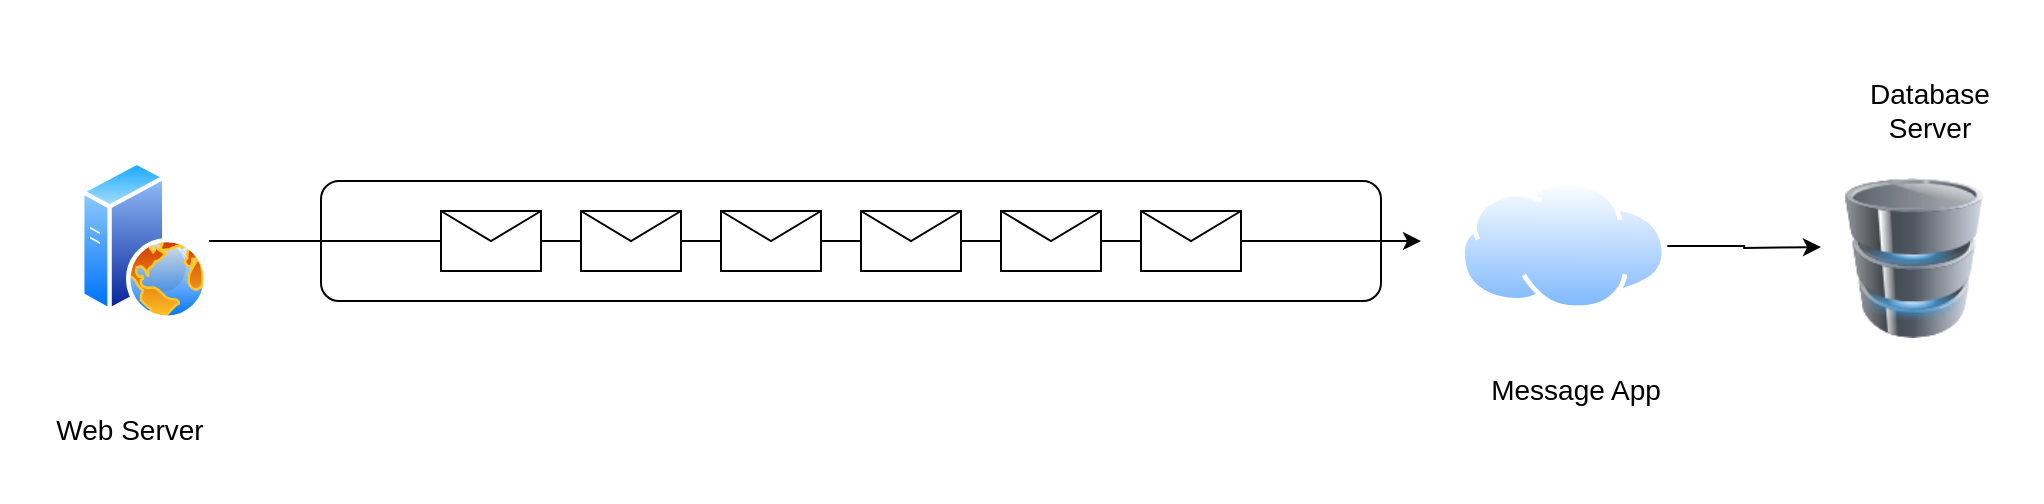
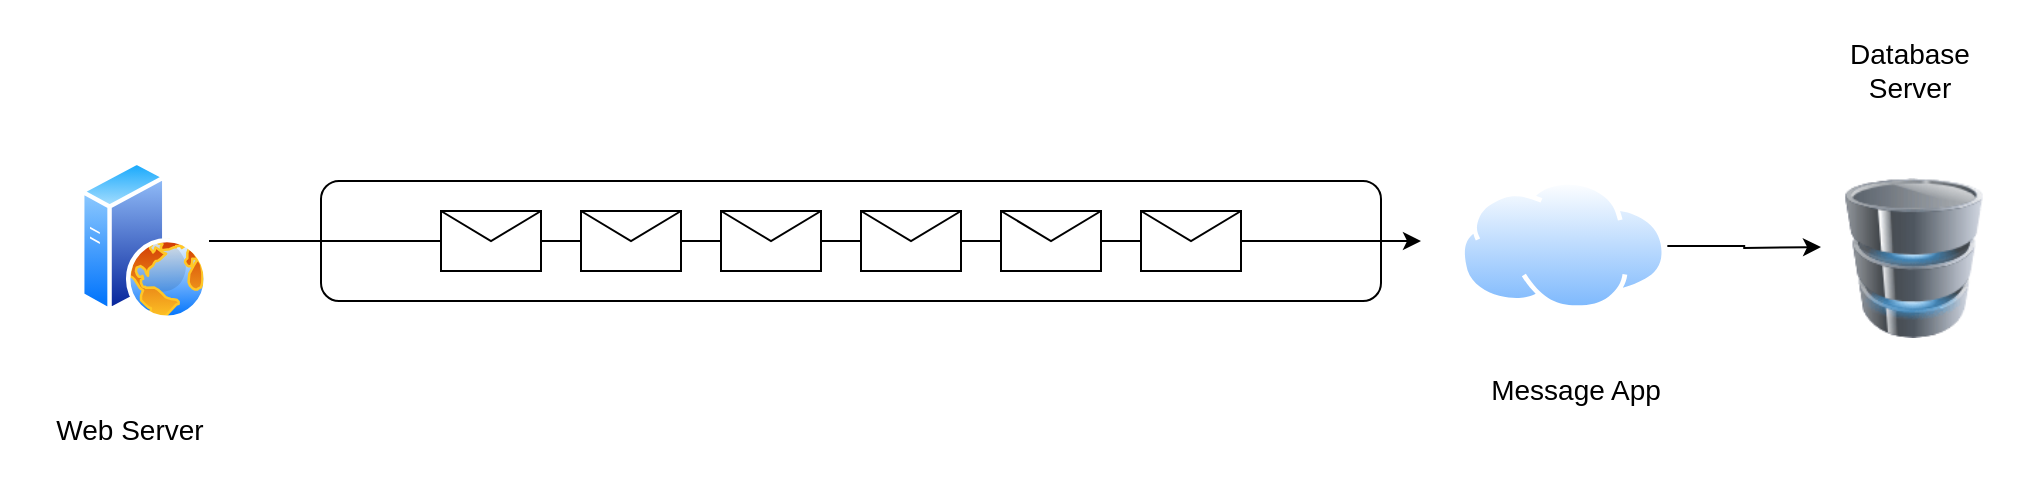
- <mxCell id="14" value="&lt;span style=&quot;font-size: 14px&quot;&gt;Database Server&lt;/span&gt;" style="text;html=1;strokeColor=none;fillColor=none;align=center;verticalAlign=middle;whiteSpace=wrap;rounded=0;" vertex="1" parent="1"><mxGeometry x="920" y="40" width="90" height="30" as="geometry" /></mxCell>
+ <mxCell id="14" value="&lt;span style=&quot;font-size: 14px&quot;&gt;Database Server&lt;/span&gt;" style="text;html=1;strokeColor=none;fillColor=none;align=center;verticalAlign=middle;whiteSpace=wrap;rounded=0;" vertex="1" parent="1"><mxGeometry x="910" y="20" width="90" height="30" as="geometry" /></mxCell>
